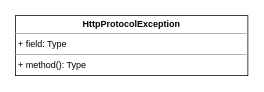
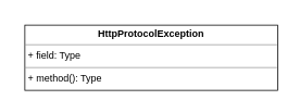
- <mxCell id="2" value="&lt;p style=&quot;margin:0px;margin-top:4px;text-align:center;&quot;&gt;&lt;b&gt;HttpProtocolException&lt;/b&gt;&lt;/p&gt;&lt;hr size=&quot;1&quot;&gt;&lt;p style=&quot;margin:0px;margin-left:4px;&quot;&gt;+ field: Type&lt;/p&gt;&lt;hr size=&quot;1&quot;&gt;&lt;p style=&quot;margin:0px;margin-left:4px;&quot;&gt;+ method(): Type&lt;/p&gt;" style="verticalAlign=top;align=left;overflow=fill;fontSize=12;fontFamily=Helvetica;html=1;" vertex="1" parent="1"><mxGeometry x="20" y="20" width="310" height="80" as="geometry" /></mxCell>
+ <mxCell id="2" value="&lt;p style=&quot;margin:0px;margin-top:4px;text-align:center;&quot;&gt;&lt;b&gt;HttpProtocolException&lt;/b&gt;&lt;/p&gt;&lt;hr size=&quot;1&quot;&gt;&lt;p style=&quot;margin:0px;margin-left:4px;&quot;&gt;+ field: Type&lt;/p&gt;&lt;hr size=&quot;1&quot;&gt;&lt;p style=&quot;margin:0px;margin-left:4px;&quot;&gt;+ method(): Type&lt;/p&gt;" style="verticalAlign=top;align=left;overflow=fill;fontSize=12;fontFamily=Helvetica;html=1;" vertex="1" parent="1"><mxGeometry x="30" y="30" width="310" height="80" as="geometry" /></mxCell>
